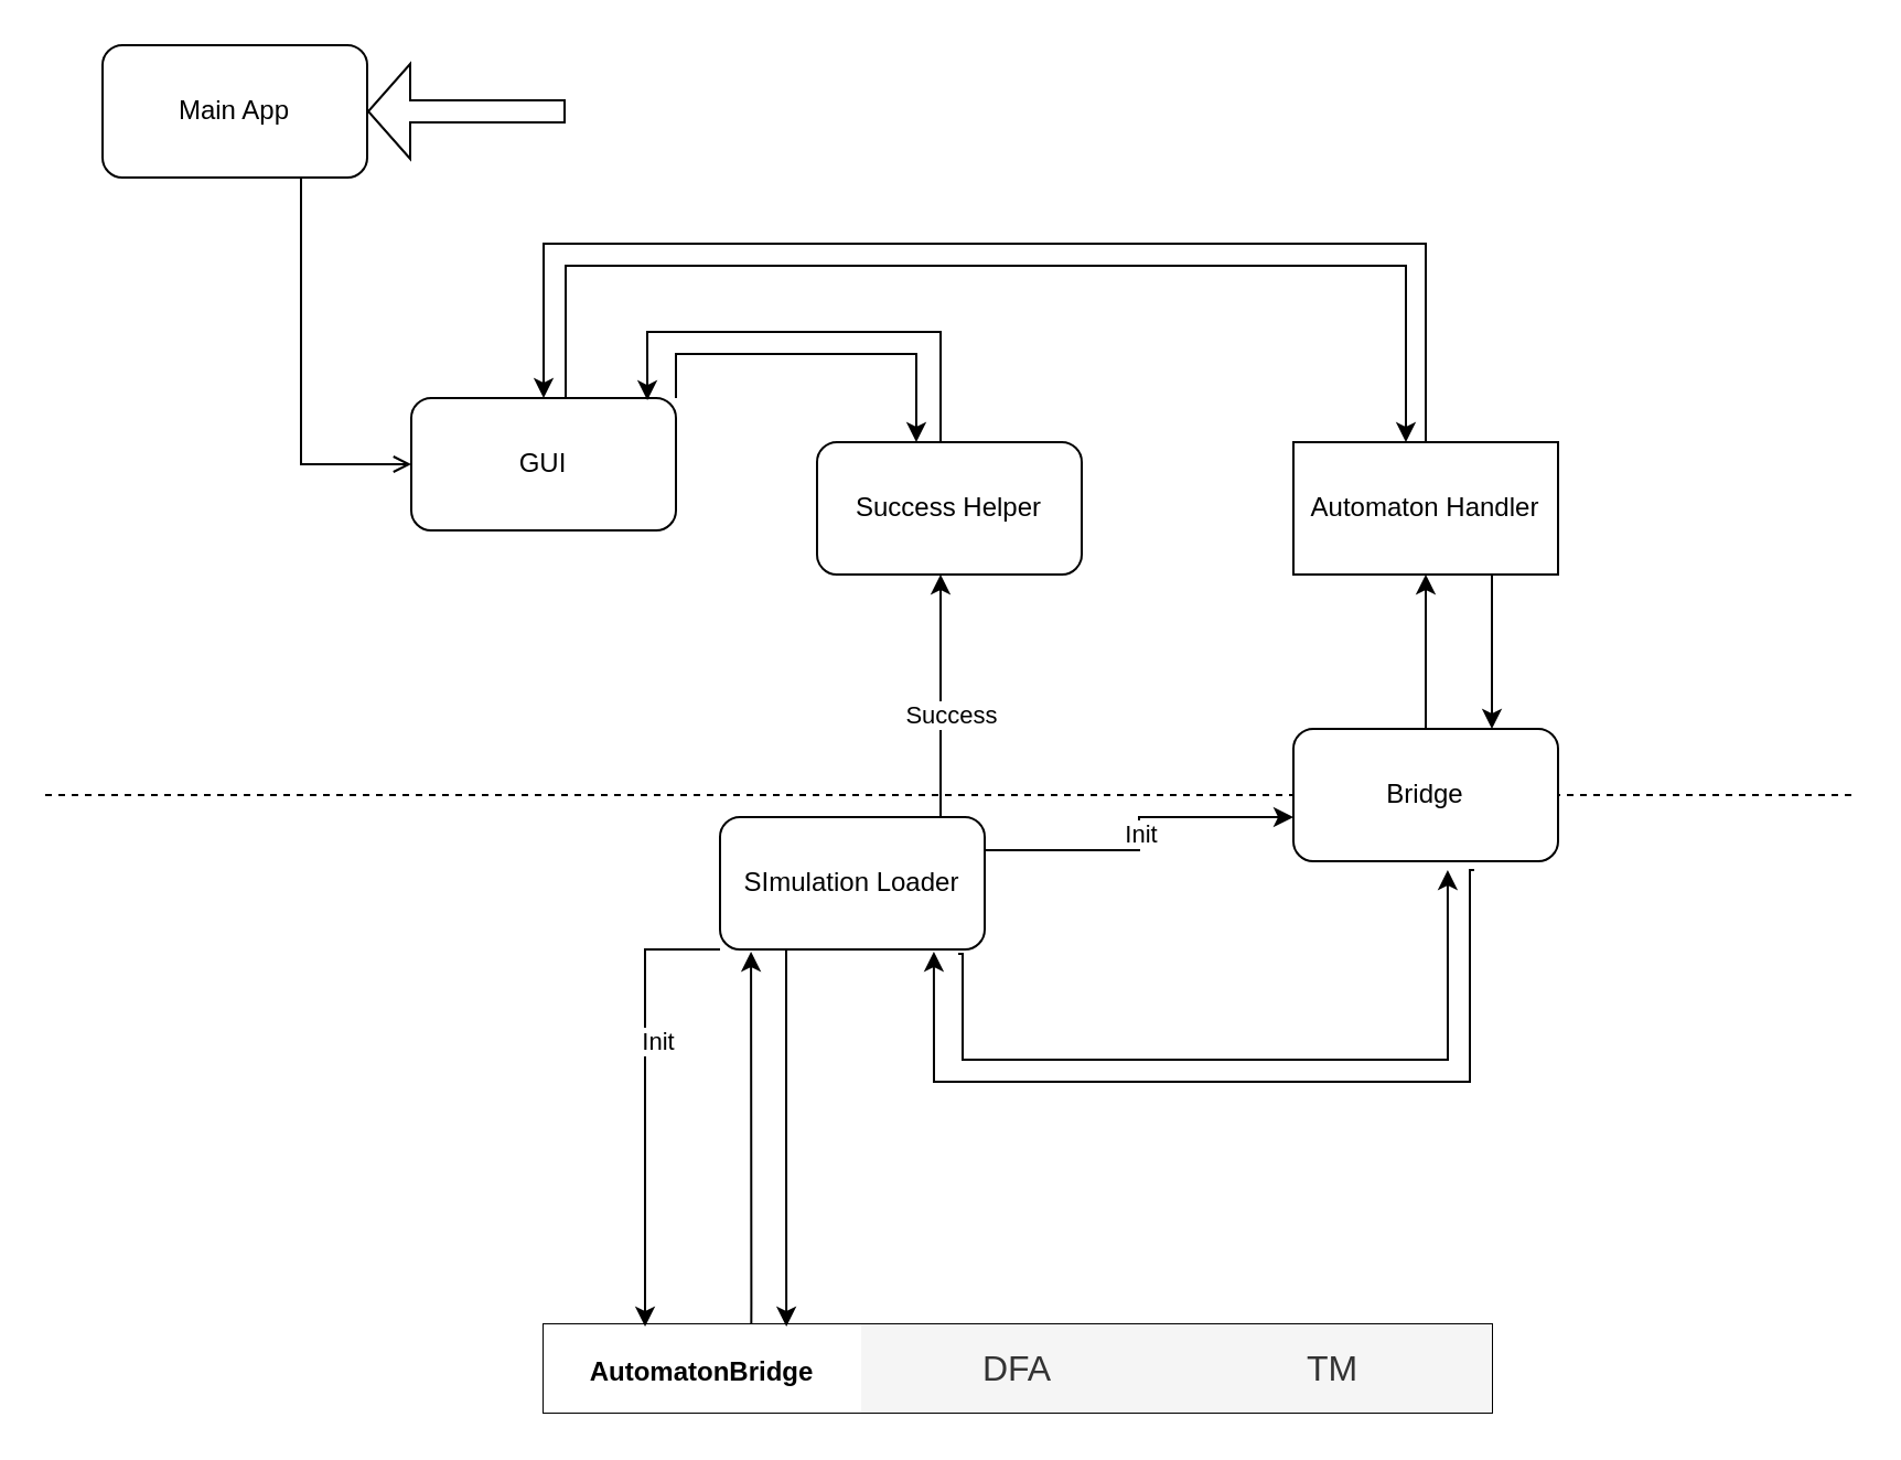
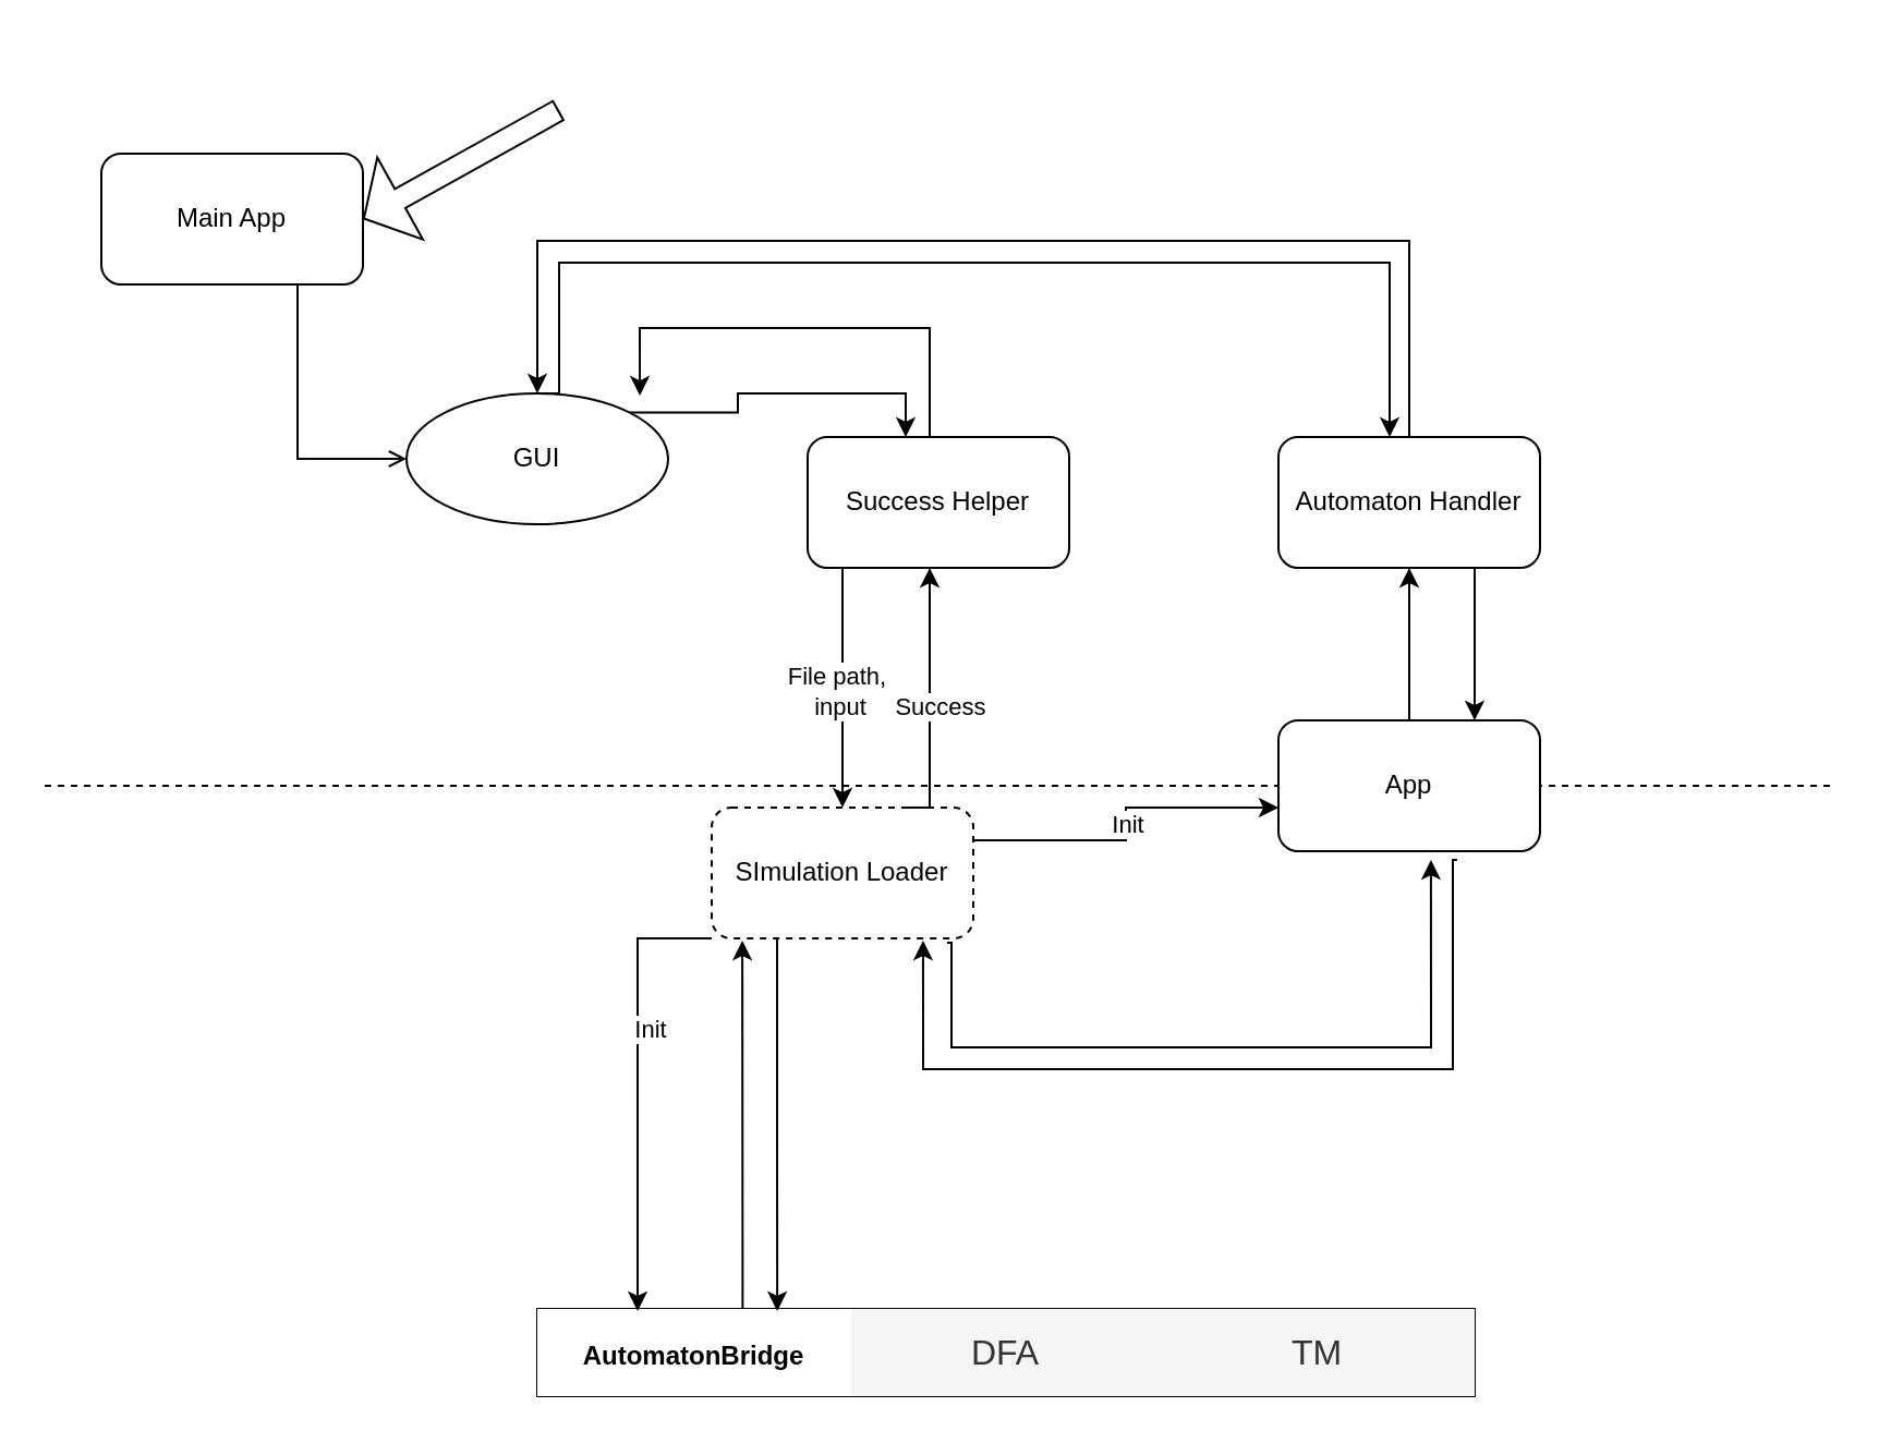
- <mxCell id="11" value="Main App" style="rounded=1;whiteSpace=wrap;html=1;" vertex="1" parent="1"><mxGeometry x="46" y="20" width="120" height="60" as="geometry" /></mxCell>
+ <mxCell id="11" value="Main App" style="rounded=1;whiteSpace=wrap;html=1;" vertex="1" parent="1"><mxGeometry x="46" y="70" width="120" height="60" as="geometry" /></mxCell>
- <mxCell id="3" value="GUI" style="rounded=1;whiteSpace=wrap;html=1;" vertex="1" parent="1"><mxGeometry x="186" y="180" width="120" height="60" as="geometry" /></mxCell>
+ <mxCell id="3" value="GUI" style="ellipse;whiteSpace=wrap;html=1;" vertex="1" parent="1"><mxGeometry x="186" y="180" width="120" height="60" as="geometry" /></mxCell>
- <mxCell id="9" value="Automaton Handler" style="whiteSpace=wrap;html=1;rounded=0;" vertex="1" parent="1"><mxGeometry x="586" y="200" width="120" height="60" as="geometry" /></mxCell>
+ <mxCell id="9" value="Automaton Handler" style="rounded=1;whiteSpace=wrap;html=1;" vertex="1" parent="1"><mxGeometry x="586" y="200" width="120" height="60" as="geometry" /></mxCell>
+ <mxCell id="5" style="edgeStyle=orthogonalEdgeStyle;rounded=0;orthogonalLoop=1;jettySize=auto;html=1;exitX=0.25;exitY=1;exitDx=0;exitDy=0;entryX=0.5;entryY=0;entryDx=0;entryDy=0;" edge="1" parent="1" source="7" target="28"><mxGeometry relative="1" as="geometry"><Array as="points"><mxPoint x="386" y="260" /></Array></mxGeometry></mxCell>
+ <mxCell id="6" value="&lt;div&gt;File path,&amp;nbsp;&lt;/div&gt;&lt;div&gt;input&lt;/div&gt;" style="edgeLabel;html=1;align=center;verticalAlign=middle;resizable=0;points=[];" vertex="1" connectable="0" parent="5"><mxGeometry x="0.129" y="-2" relative="1" as="geometry"><mxPoint as="offset" /></mxGeometry></mxCell>
- <mxCell id="17" value="Bridge" style="rounded=1;whiteSpace=wrap;html=1;" vertex="1" parent="1"><mxGeometry x="586" y="330" width="120" height="60" as="geometry" /></mxCell>
+ <mxCell id="17" value="App" style="rounded=1;whiteSpace=wrap;html=1;" vertex="1" parent="1"><mxGeometry x="586" y="330" width="120" height="60" as="geometry" /></mxCell>
- <mxCell id="28" value="SImulation Loader" style="rounded=1;whiteSpace=wrap;html=1;" vertex="1" parent="1"><mxGeometry x="326" y="370" width="120" height="60" as="geometry" /></mxCell>
+ <mxCell id="28" value="SImulation Loader" style="rounded=1;whiteSpace=wrap;html=1;dashed=1;" vertex="1" parent="1"><mxGeometry x="326" y="370" width="120" height="60" as="geometry" /></mxCell>
